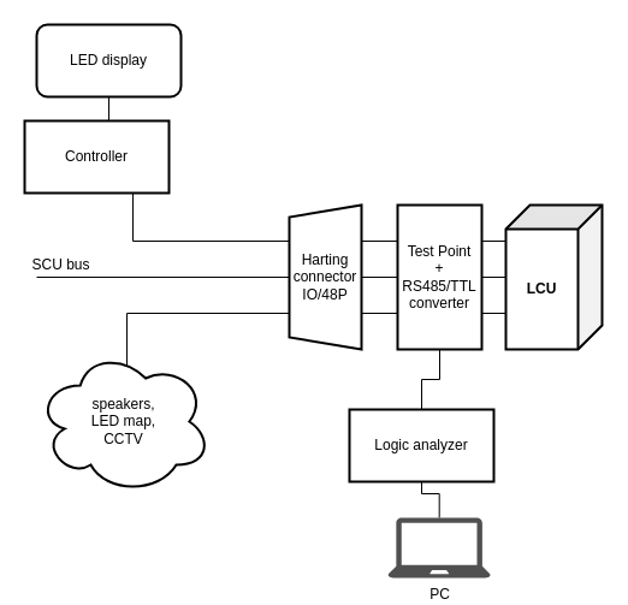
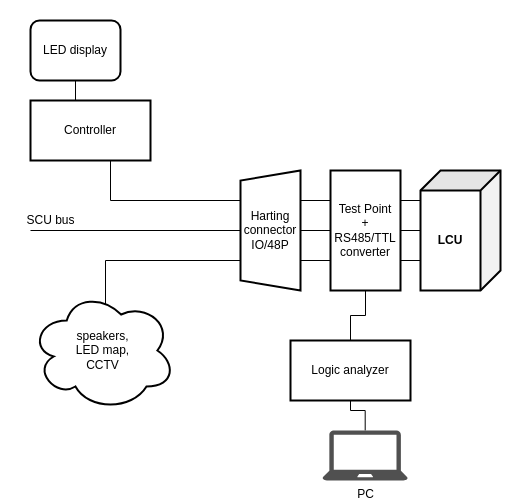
- <mxCell id="16" value="LED display" style="rounded=1;whiteSpace=wrap;html=1;strokeWidth=2;" vertex="1" parent="1"><mxGeometry x="30" y="20" width="120" height="60" as="geometry" /></mxCell>
+ <mxCell id="16" value="LED display" style="rounded=1;whiteSpace=wrap;html=1;strokeWidth=2;" vertex="1" parent="1"><mxGeometry x="30" y="20" width="90" height="60" as="geometry" /></mxCell>
- <mxCell id="15" value="Controller" style="rounded=0;whiteSpace=wrap;html=1;strokeWidth=2;" vertex="1" parent="1"><mxGeometry x="20" y="100" width="120" height="60" as="geometry" /></mxCell>
+ <mxCell id="15" value="Controller" style="rounded=0;whiteSpace=wrap;html=1;strokeWidth=2;" vertex="1" parent="1"><mxGeometry x="30" y="100" width="120" height="60" as="geometry" /></mxCell>
